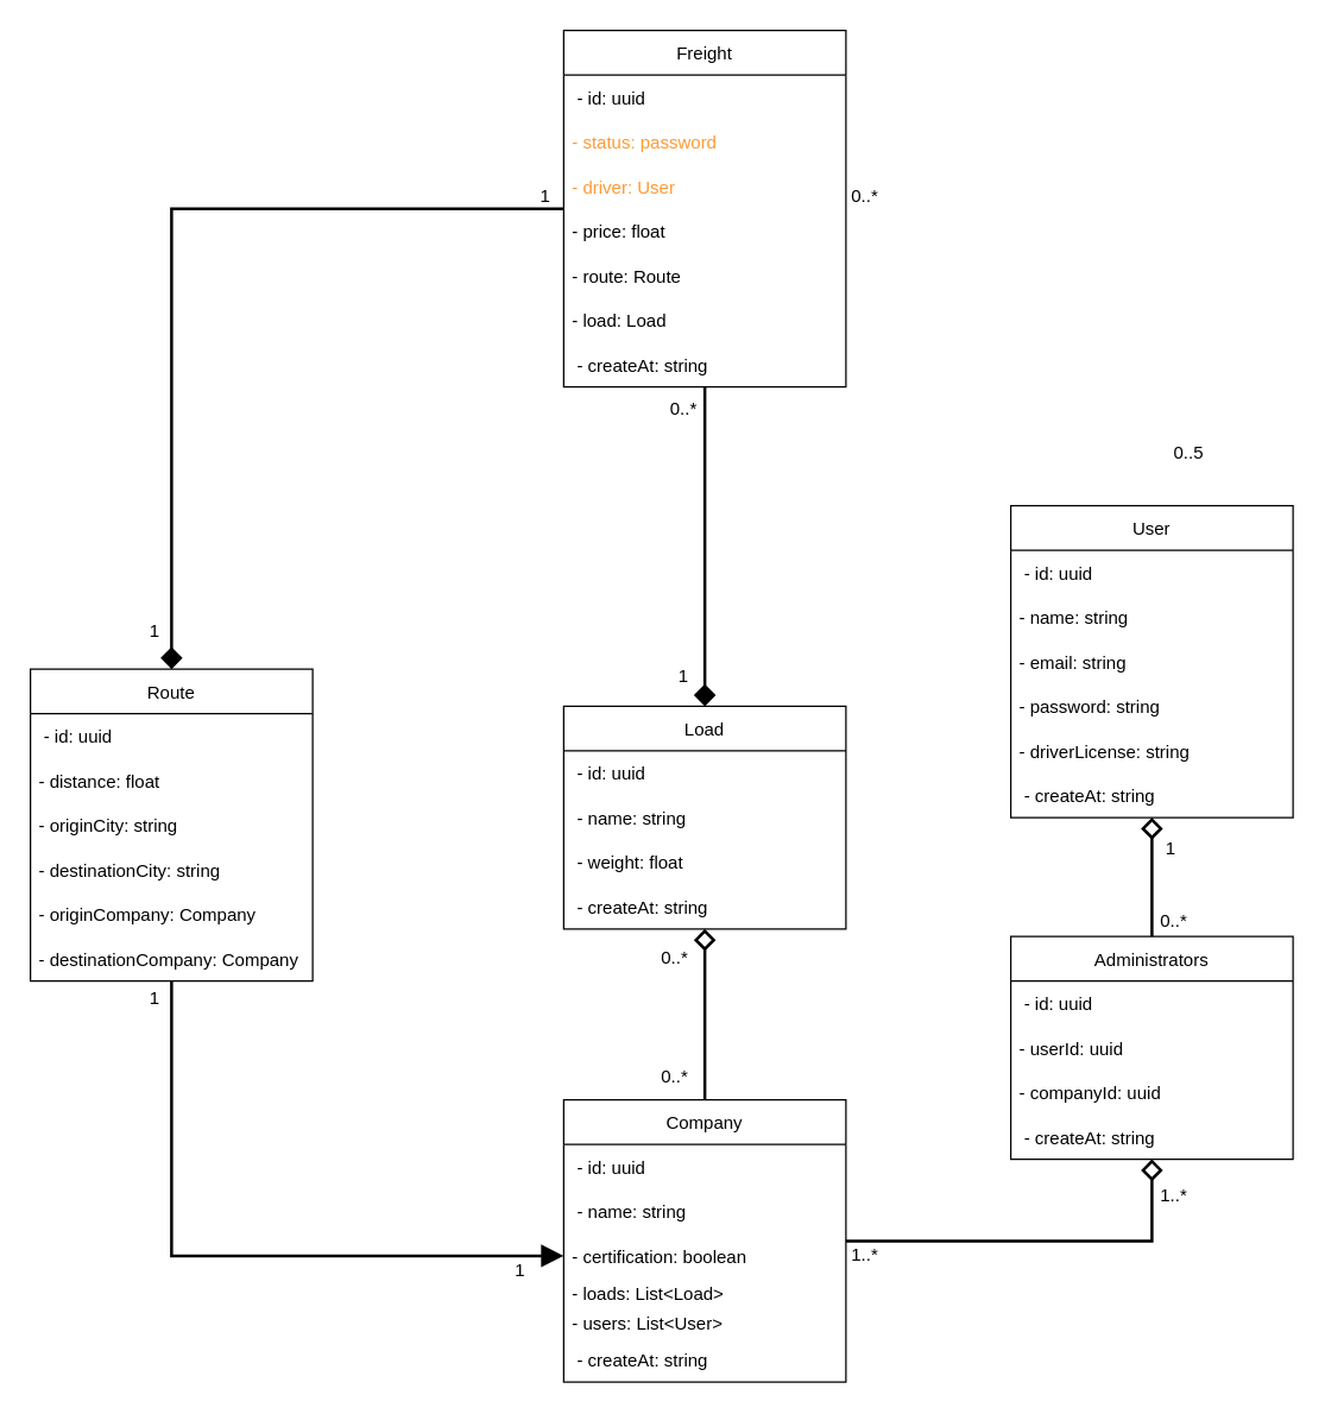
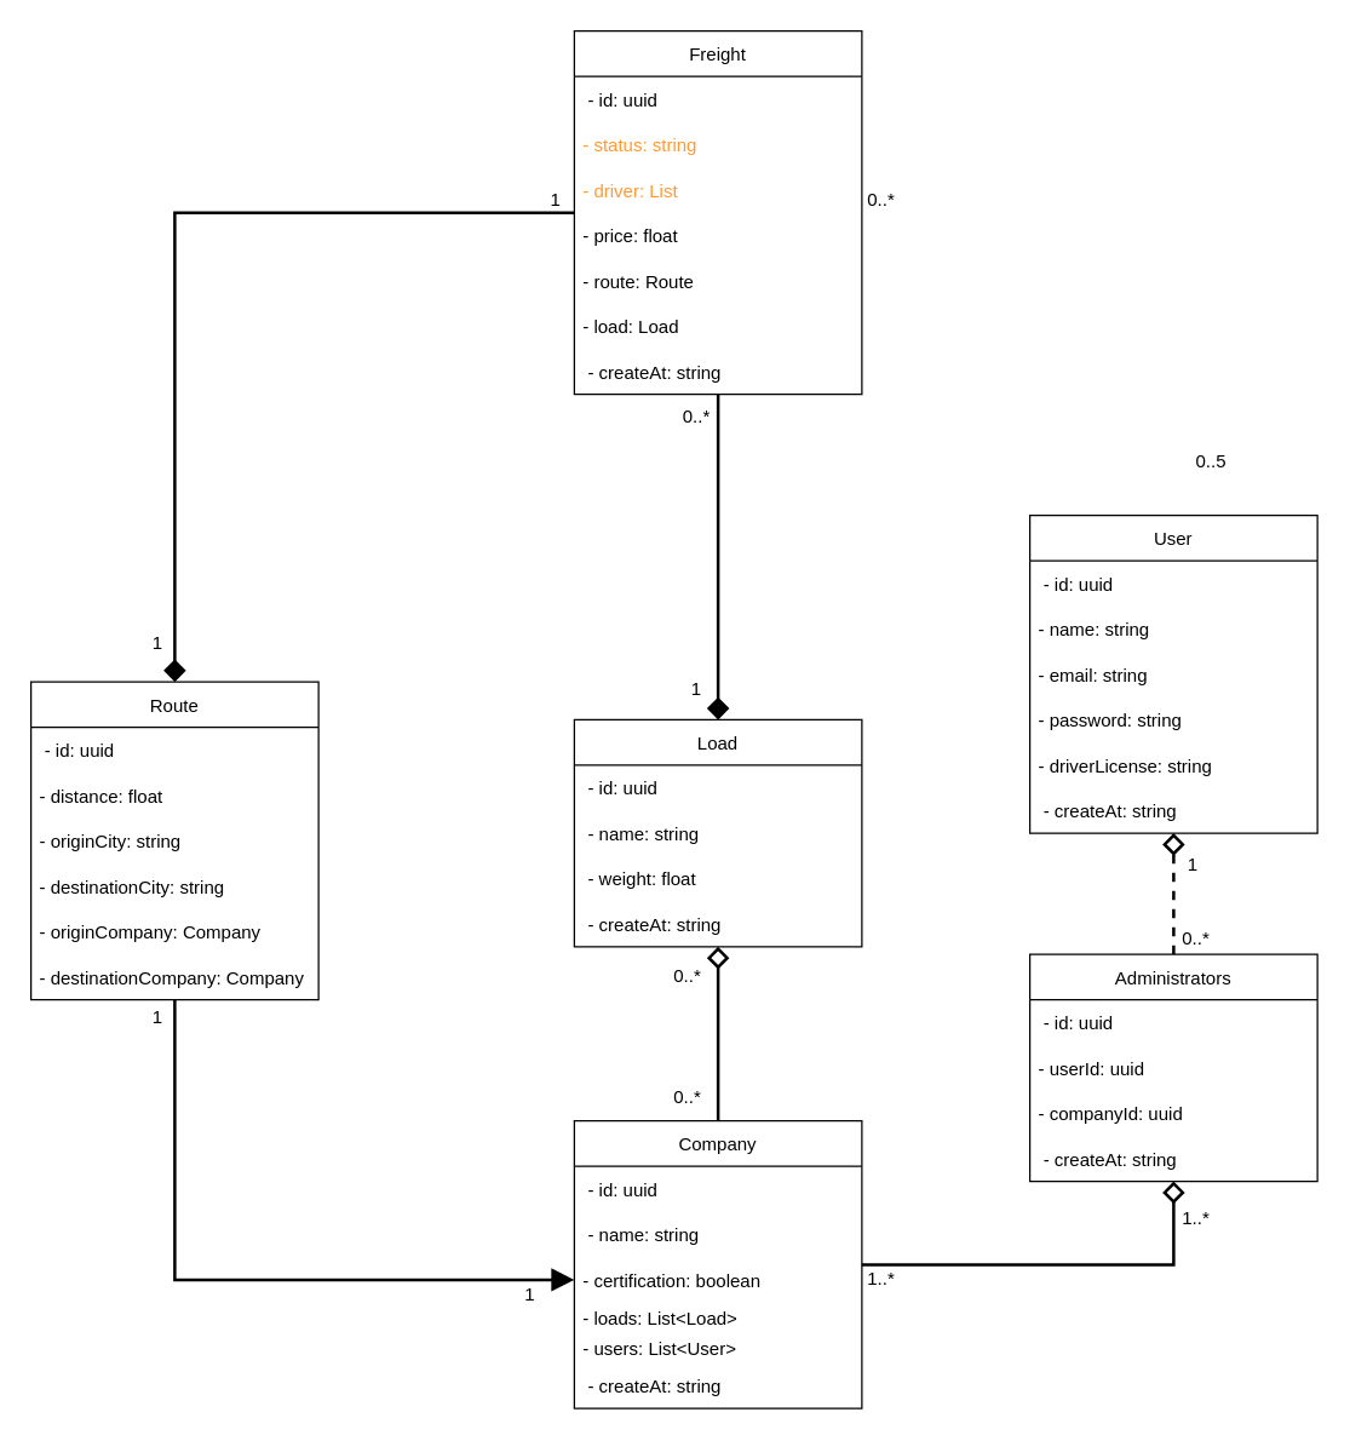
- <mxCell id="20" value="- status: password" style="text;strokeColor=none;fillColor=none;align=left;verticalAlign=middle;spacingLeft=4;spacingRight=4;overflow=hidden;points=[[0,0.5],[1,0.5]];portConstraint=eastwest;rotatable=0;labelBackgroundColor=none;fontColor=#FF9933;" parent="18" vertex="1"><mxGeometry y="60" width="190" height="30" as="geometry" /></mxCell>
+ <mxCell id="20" value="- status: string" style="text;strokeColor=none;fillColor=none;align=left;verticalAlign=middle;spacingLeft=4;spacingRight=4;overflow=hidden;points=[[0,0.5],[1,0.5]];portConstraint=eastwest;rotatable=0;labelBackgroundColor=none;fontColor=#FF9933;" parent="18" vertex="1"><mxGeometry y="60" width="190" height="30" as="geometry" /></mxCell>
- <mxCell id="21" value="- driver: User" style="text;strokeColor=none;fillColor=none;align=left;verticalAlign=middle;spacingLeft=4;spacingRight=4;overflow=hidden;points=[[0,0.5],[1,0.5]];portConstraint=eastwest;rotatable=0;fontColor=#FF9933;" parent="18" vertex="1"><mxGeometry y="90" width="190" height="30" as="geometry" /></mxCell>
+ <mxCell id="21" value="- driver: List" style="text;strokeColor=none;fillColor=none;align=left;verticalAlign=middle;spacingLeft=4;spacingRight=4;overflow=hidden;points=[[0,0.5],[1,0.5]];portConstraint=eastwest;rotatable=0;fontColor=#FF9933;" parent="18" vertex="1"><mxGeometry y="90" width="190" height="30" as="geometry" /></mxCell>
- <mxCell id="52" style="edgeStyle=orthogonalEdgeStyle;rounded=0;orthogonalLoop=1;jettySize=auto;html=1;strokeWidth=2;fontColor=#FF9933;endArrow=diamond;endFill=0;endSize=10;" edge="1" parent="1" source="53" target="34"><mxGeometry relative="1" as="geometry" /></mxCell>
+ <mxCell id="52" style="edgeStyle=orthogonalEdgeStyle;rounded=0;orthogonalLoop=1;jettySize=auto;html=1;strokeWidth=2;fontColor=#FF9933;endArrow=diamond;endFill=0;endSize=10;dashed=1;" edge="1" parent="1" source="53" target="34"><mxGeometry relative="1" as="geometry" /></mxCell>
